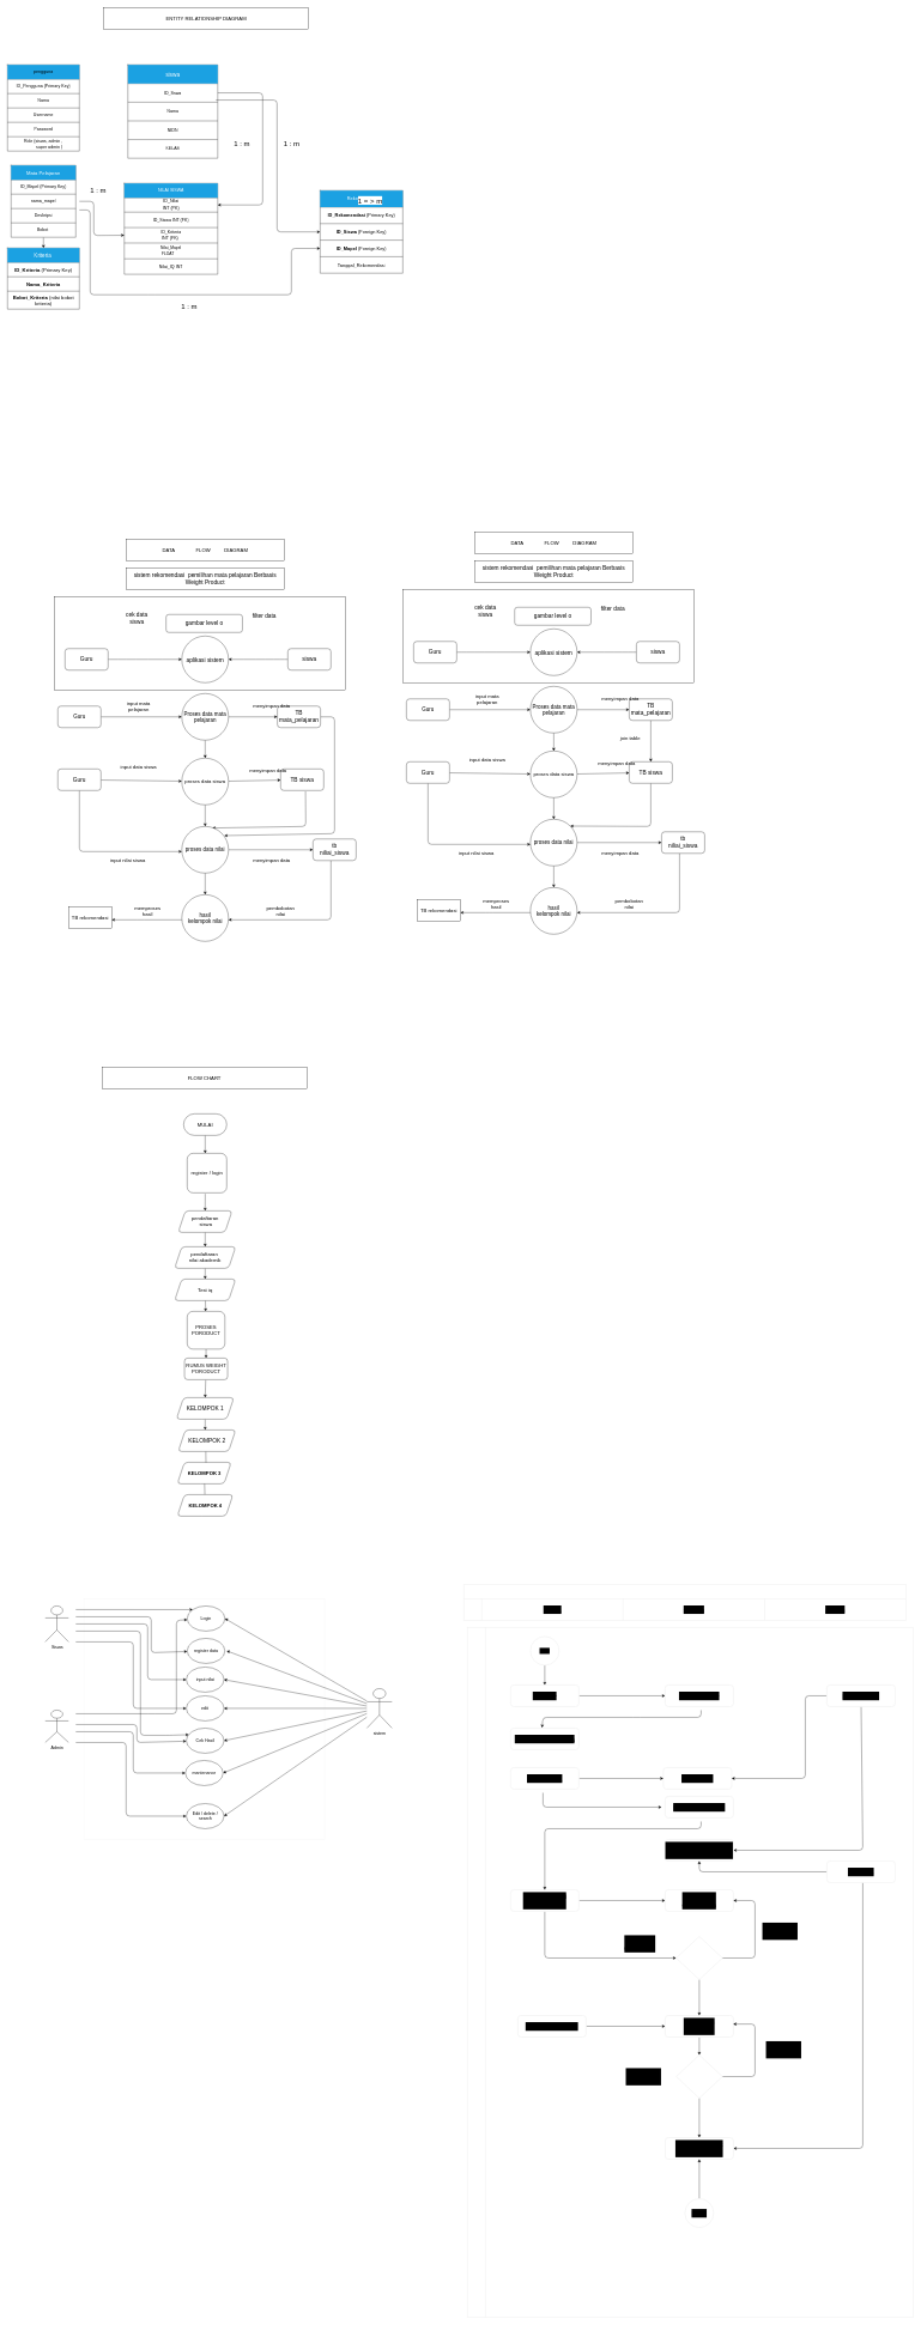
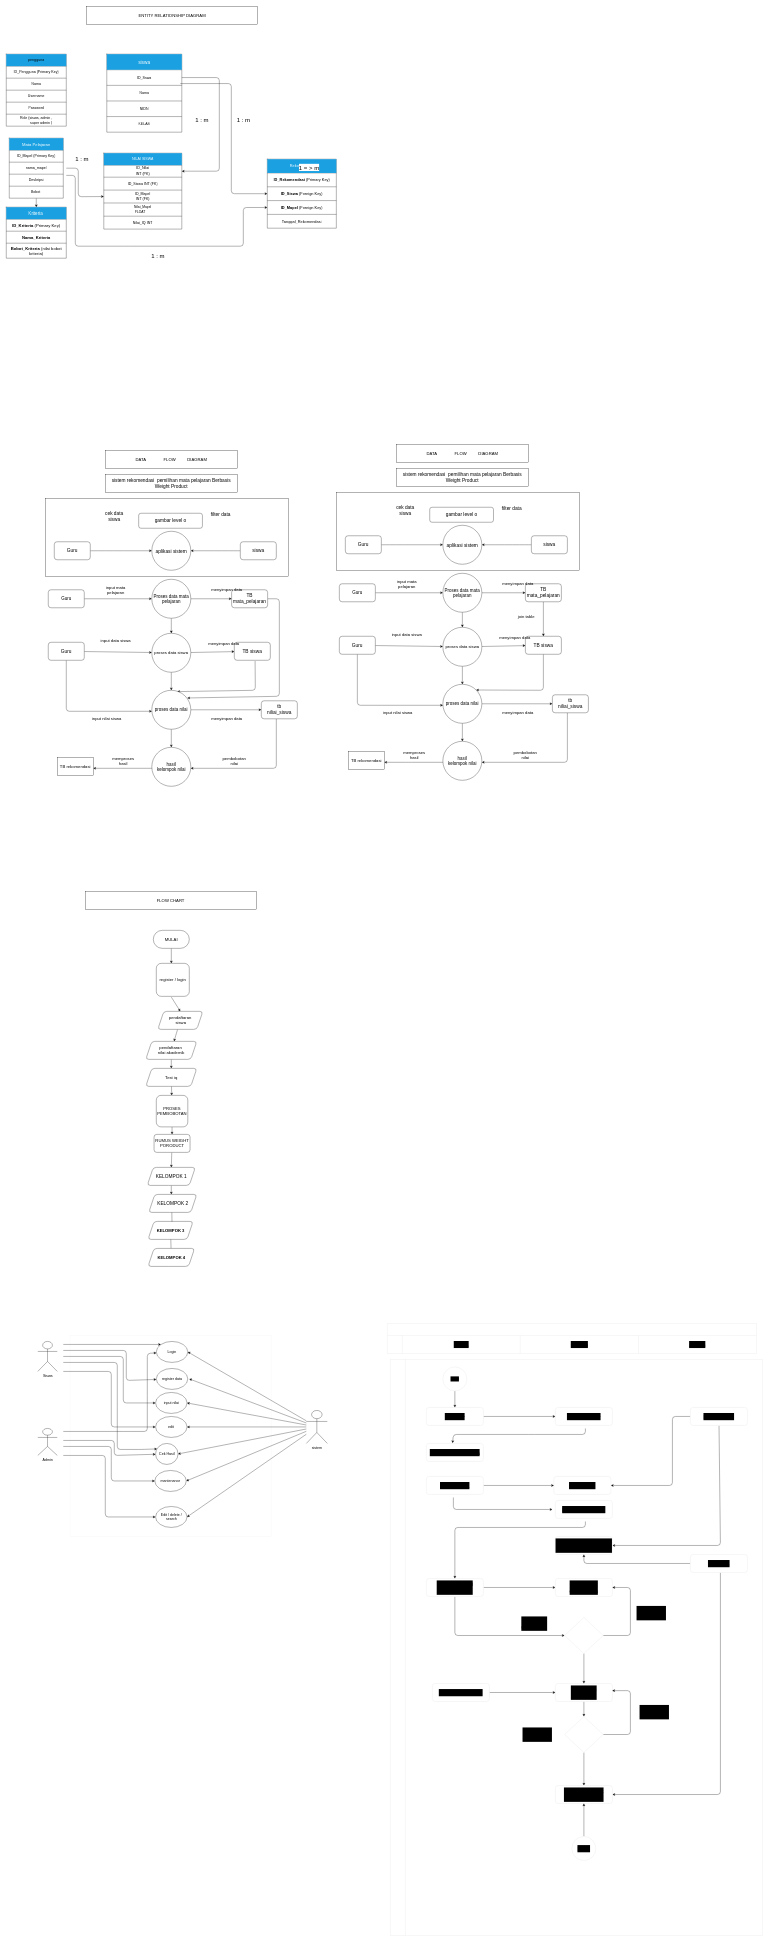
- <mxCell id="58" value="ID_Kriteria&lt;br&gt;&lt;table&gt;&lt;tbody&gt;&lt;tr&gt;&lt;td&gt;INT (FK)&lt;/td&gt;&lt;/tr&gt;&lt;/tbody&gt;&lt;/table&gt;" style="shape=partialRectangle;html=1;whiteSpace=wrap;connectable=0;overflow=hidden;fillColor=none;top=0;left=0;bottom=0;right=0;pointerEvents=1;" parent="57" vertex="1"><mxGeometry width="260" height="43" as="geometry"><mxRectangle width="260" height="43" as="alternateBounds" /></mxGeometry></mxCell>
+ <mxCell id="58" value="ID_Mapel&lt;br&gt;&lt;table&gt;&lt;tbody&gt;&lt;tr&gt;&lt;td&gt;INT (FK)&lt;/td&gt;&lt;/tr&gt;&lt;/tbody&gt;&lt;/table&gt;" style="shape=partialRectangle;html=1;whiteSpace=wrap;connectable=0;overflow=hidden;fillColor=none;top=0;left=0;bottom=0;right=0;pointerEvents=1;" parent="57" vertex="1"><mxGeometry width="260" height="43" as="geometry"><mxRectangle width="260" height="43" as="alternateBounds" /></mxGeometry></mxCell>
- <mxCell id="115" value="pendaftaran&lt;br&gt;&amp;nbsp;siswa" style="shape=parallelogram;perimeter=parallelogramPerimeter;whiteSpace=wrap;html=1;fixedSize=1;rounded=1;fontSize=14;" parent="1" vertex="1"><mxGeometry x="495" y="3370" width="150" height="60" as="geometry" /></mxCell>
+ <mxCell id="115" value="pendaftaran&lt;br&gt;&amp;nbsp;siswa" style="shape=parallelogram;perimeter=parallelogramPerimeter;whiteSpace=wrap;html=1;fixedSize=1;rounded=1;fontSize=14;" parent="1" vertex="1"><mxGeometry x="525" y="3370" width="150" height="60" as="geometry" /></mxCell>
- <mxCell id="121" value="PROSES PORODUCT" style="whiteSpace=wrap;html=1;aspect=fixed;rounded=1;fontSize=14;" parent="1" vertex="1"><mxGeometry x="520" y="3650" width="105" height="105" as="geometry" /></mxCell>
+ <mxCell id="121" value="PROSES PEMBOBOTAN" style="whiteSpace=wrap;html=1;aspect=fixed;rounded=1;fontSize=14;" parent="1" vertex="1"><mxGeometry x="520" y="3650" width="105" height="105" as="geometry" /></mxCell>
- <mxCell id="157" value="Cek Hasil" style="ellipse;whiteSpace=wrap;html=1;" parent="1" vertex="1"><mxGeometry x="517.5" y="4810" width="105" height="70" as="geometry" /></mxCell>
+ <mxCell id="157" value="Cek Hasil" style="ellipse;whiteSpace=wrap;html=1;" parent="1" vertex="1"><mxGeometry x="517.5" y="4810" width="75" height="70" as="geometry" /></mxCell>
